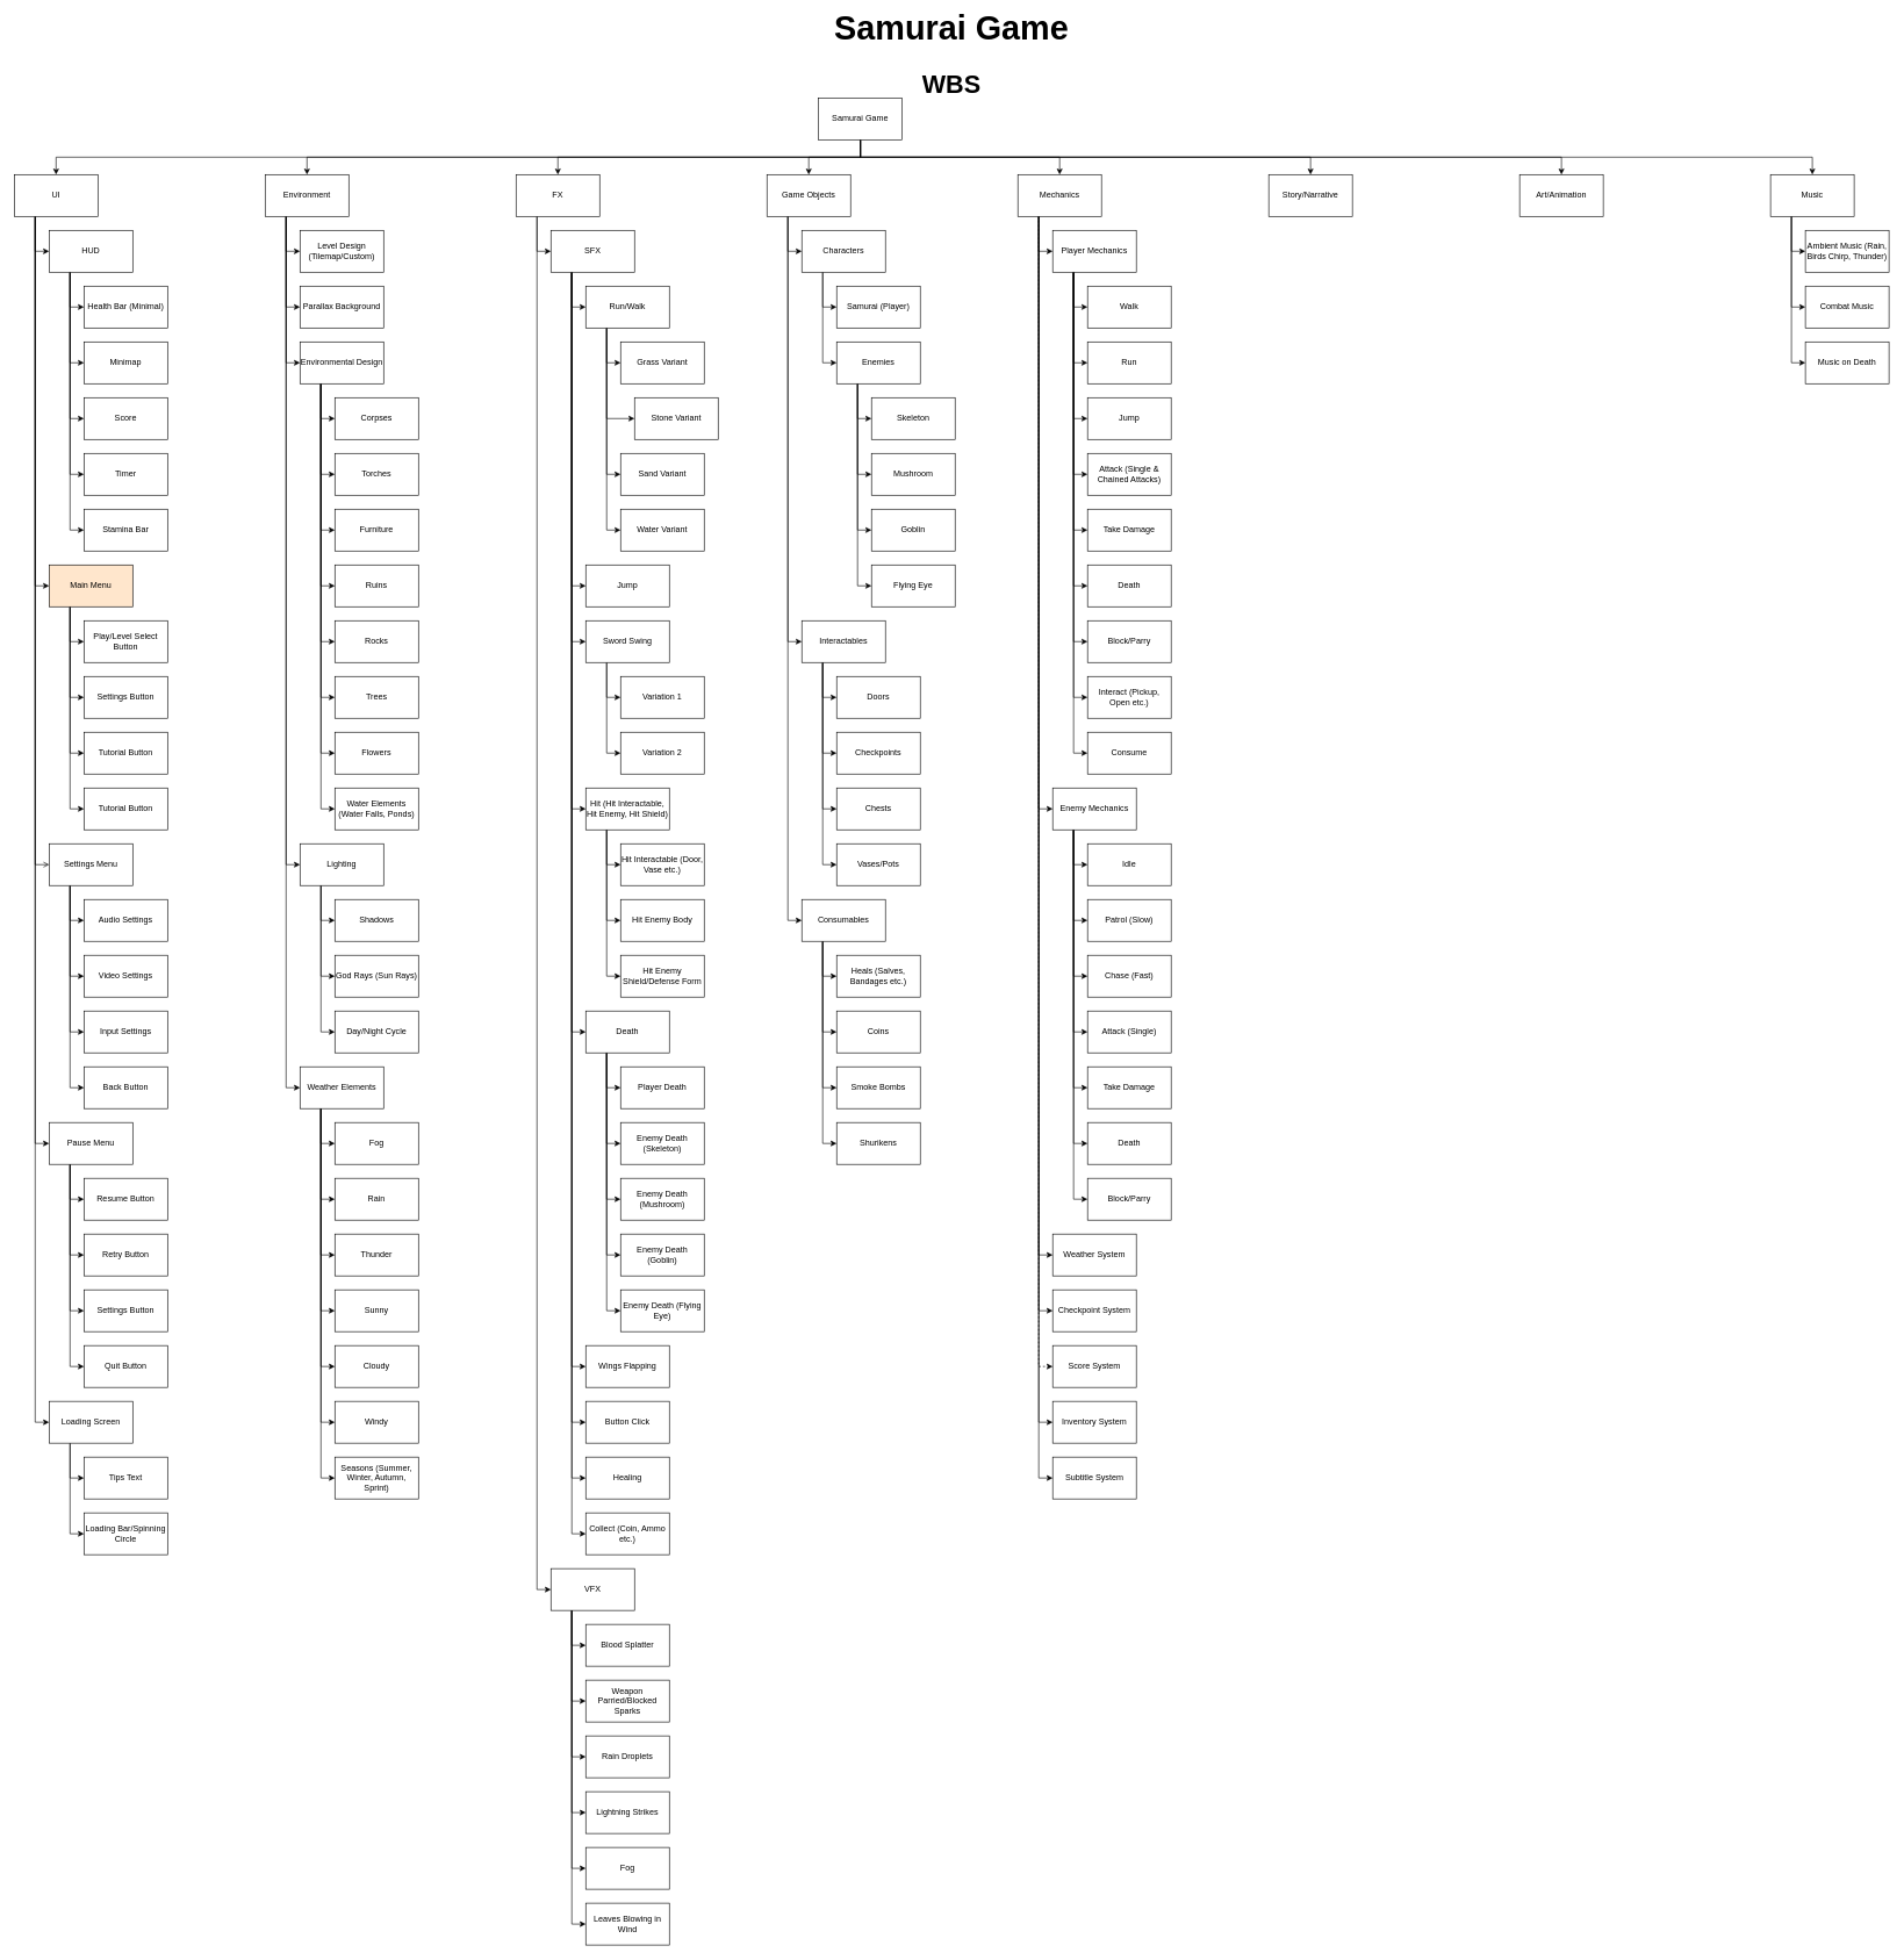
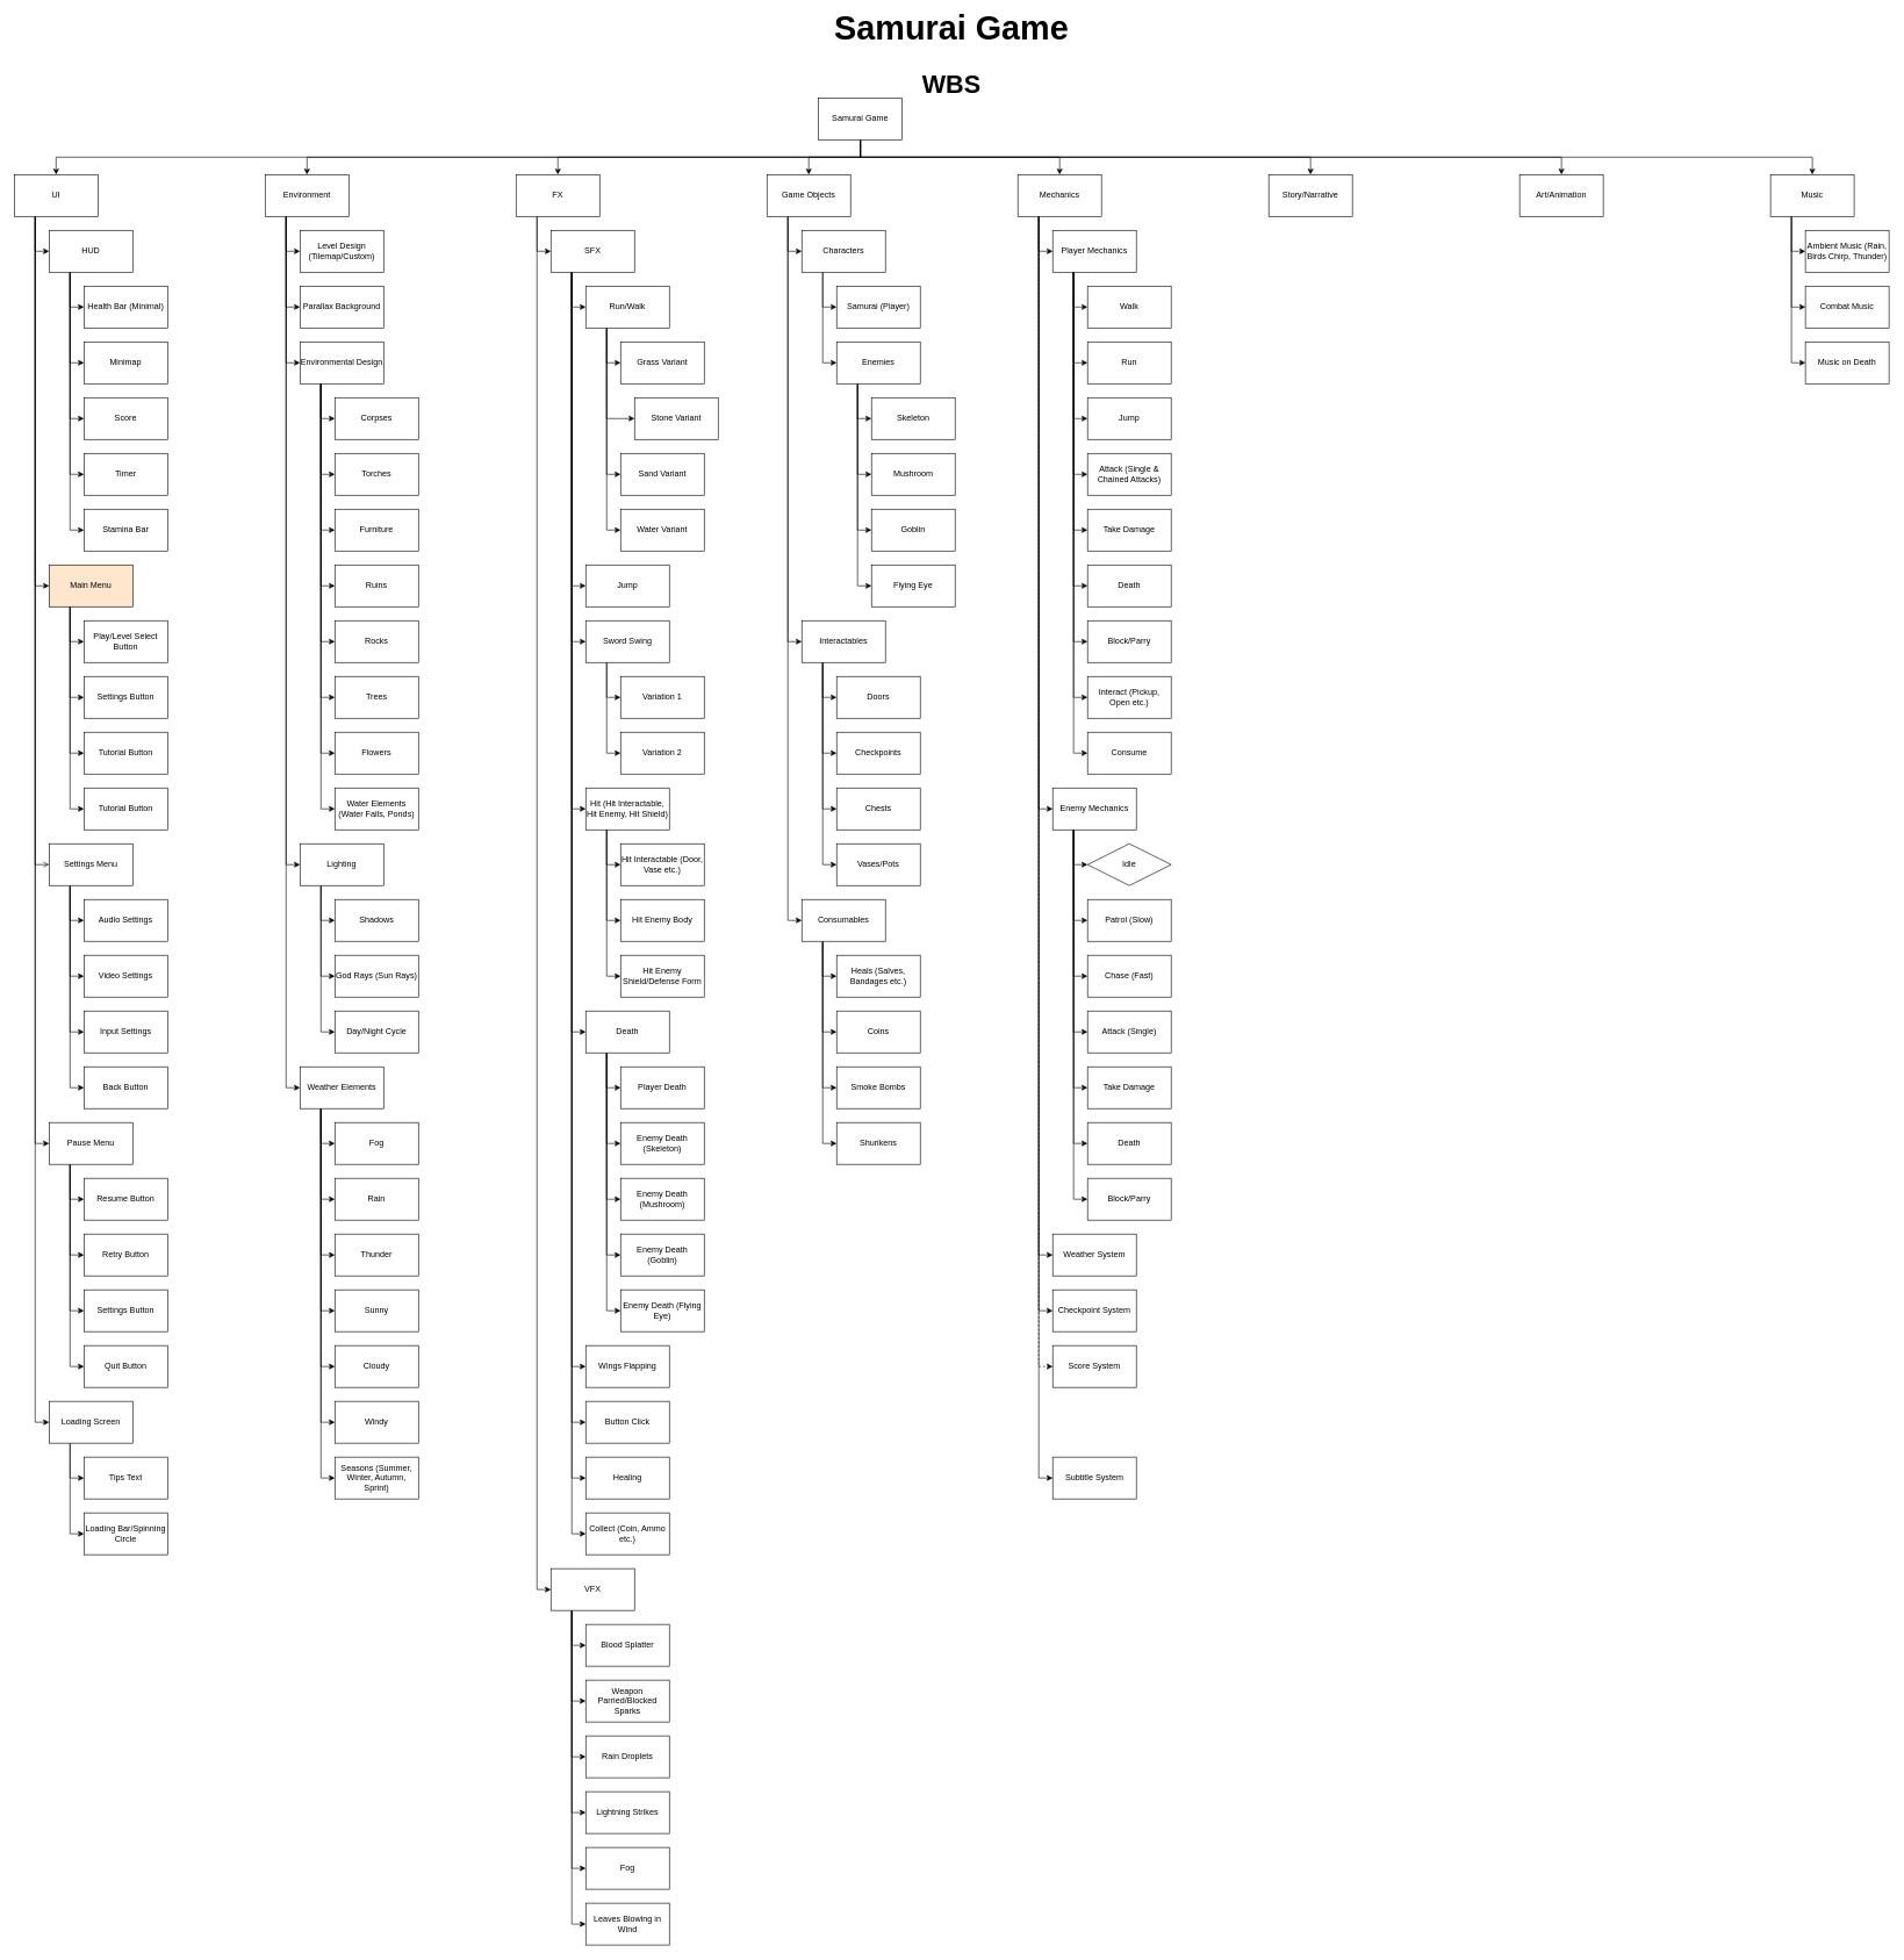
- <mxCell id="248" value="Idle" style="rounded=0;whiteSpace=wrap;html=1;" vertex="1" parent="1"><mxGeometry x="1560" y="1210" width="120" height="60" as="geometry" /></mxCell>
+ <mxCell id="248" value="Idle" style="rhombus;whiteSpace=wrap;html=1;" vertex="1" parent="1"><mxGeometry x="1560" y="1210" width="120" height="60" as="geometry" /></mxCell>
- <mxCell id="58" style="edgeStyle=orthogonalEdgeStyle;rounded=0;orthogonalLoop=1;jettySize=auto;html=1;exitX=0.25;exitY=1;exitDx=0;exitDy=0;entryX=0;entryY=0.5;entryDx=0;entryDy=0;" edge="1" parent="1" source="60" target="261"><mxGeometry relative="1" as="geometry" /></mxCell>
- <mxCell id="261" value="Inventory System" style="rounded=0;whiteSpace=wrap;html=1;" vertex="1" parent="1"><mxGeometry x="1510" y="2010" width="120" height="60" as="geometry" /></mxCell>
